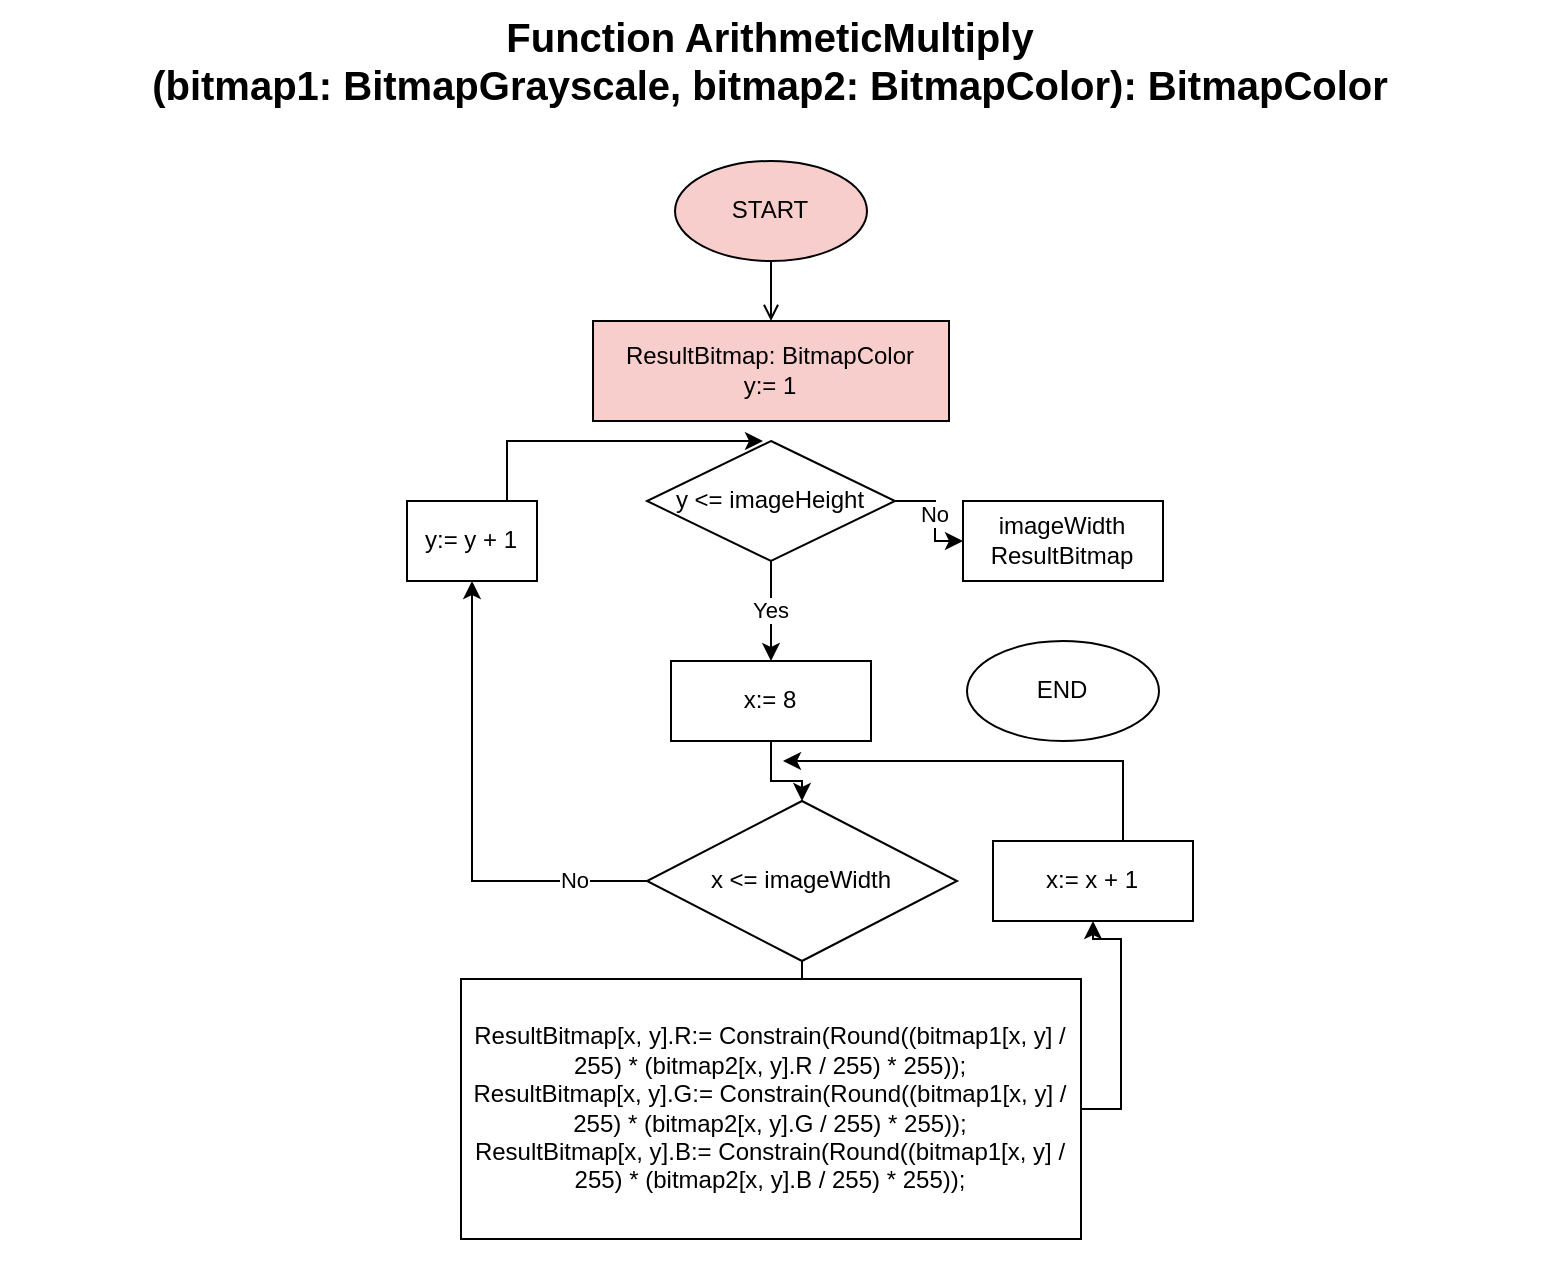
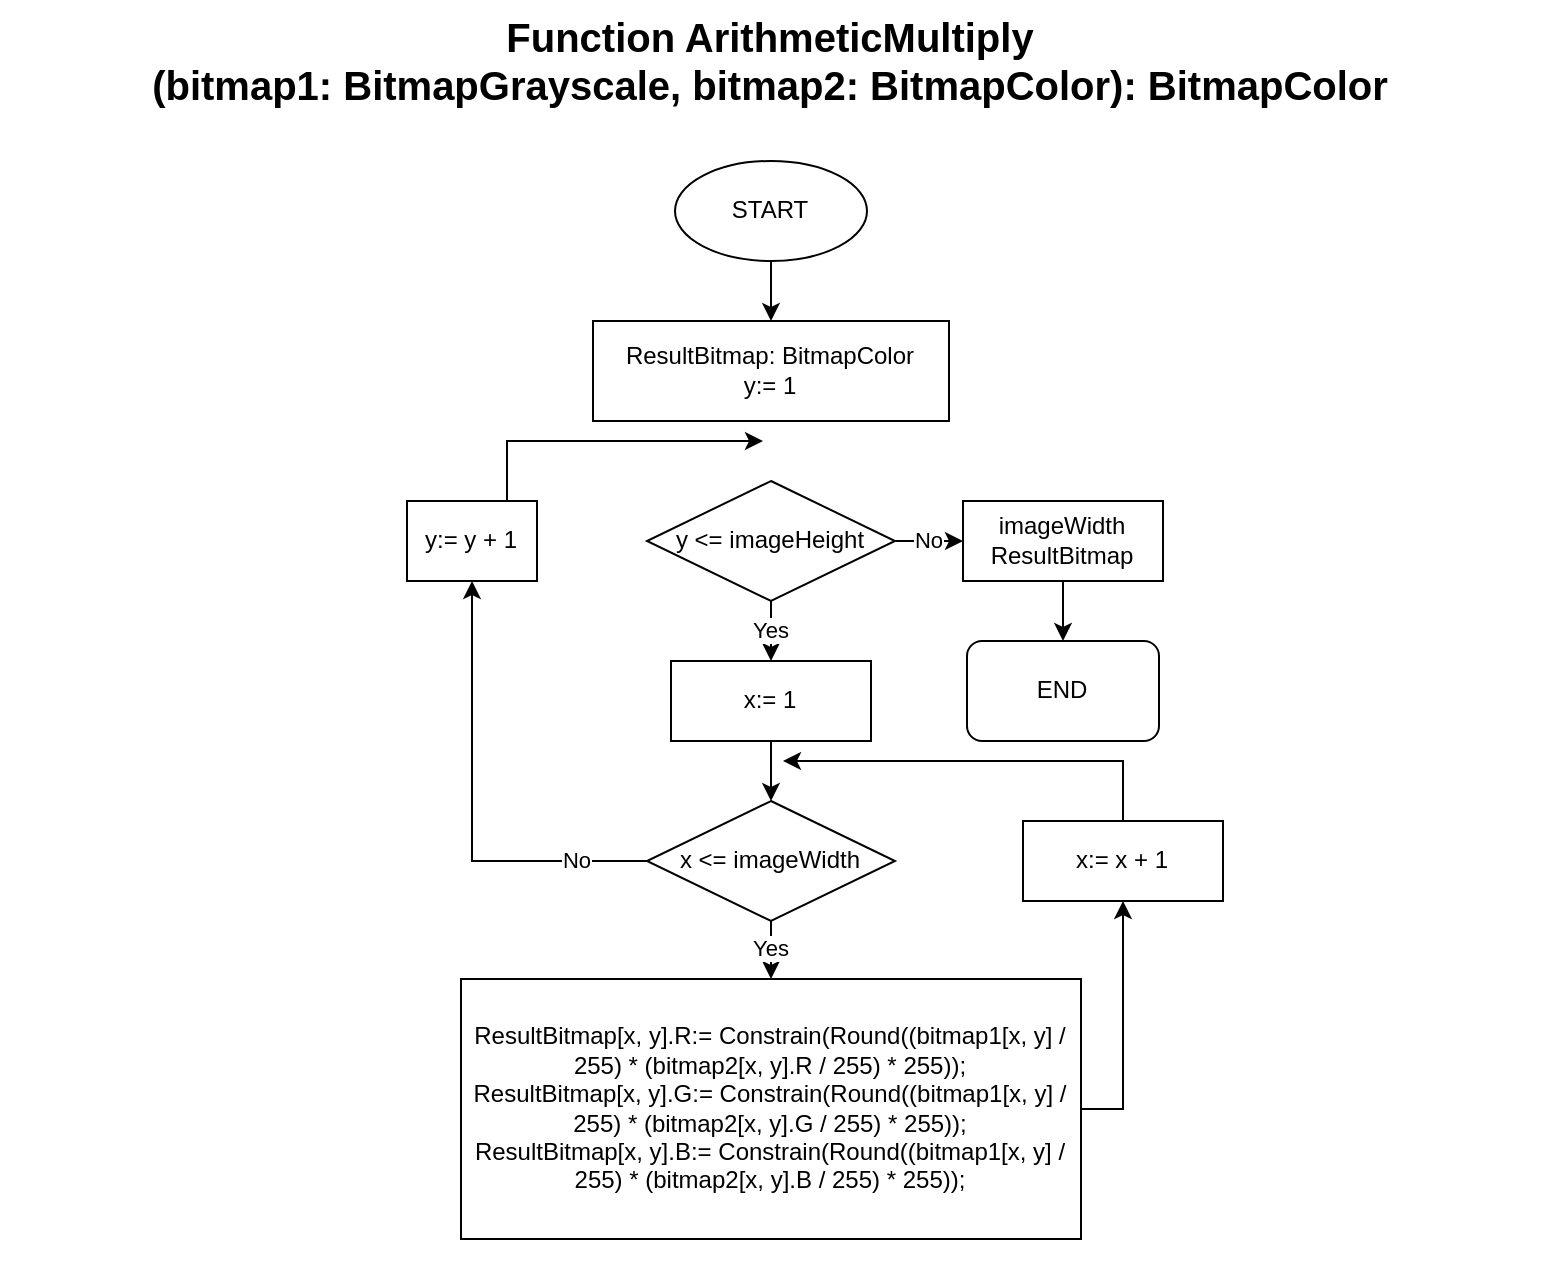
- <mxCell id="4" value="START" style="ellipse;whiteSpace=wrap;html=1;fillColor=#f8cecc;" vertex="1" parent="1"><mxGeometry x="337" y="80" width="96" height="50" as="geometry" /></mxCell>
+ <mxCell id="4" value="START" style="ellipse;whiteSpace=wrap;html=1;" vertex="1" parent="1"><mxGeometry x="337" y="80" width="96" height="50" as="geometry" /></mxCell>
- <mxCell id="3" value="" style="edgeStyle=orthogonalEdgeStyle;rounded=0;orthogonalLoop=1;jettySize=auto;html=1;endArrow=open;" edge="1" parent="1" source="4" target="5"><mxGeometry relative="1" as="geometry" /></mxCell>
+ <mxCell id="3" value="" style="edgeStyle=orthogonalEdgeStyle;rounded=0;orthogonalLoop=1;jettySize=auto;html=1;" edge="1" parent="1" source="4" target="5"><mxGeometry relative="1" as="geometry" /></mxCell>
- <mxCell id="5" value="ResultBitmap: BitmapColor&lt;br&gt;y:= 1" style="rounded=0;whiteSpace=wrap;html=1;fillColor=#f8cecc;" vertex="1" parent="1"><mxGeometry x="296" y="160" width="178" height="50" as="geometry" /></mxCell>
+ <mxCell id="5" value="ResultBitmap: BitmapColor&lt;br&gt;y:= 1" style="rounded=0;whiteSpace=wrap;html=1;" vertex="1" parent="1"><mxGeometry x="296" y="160" width="178" height="50" as="geometry" /></mxCell>
- <mxCell id="8" value="y &amp;lt;= imageHeight" style="rhombus;whiteSpace=wrap;html=1;" vertex="1" parent="1"><mxGeometry x="323" y="220" width="124" height="60" as="geometry" /></mxCell>
+ <mxCell id="8" value="y &amp;lt;= imageHeight" style="rhombus;whiteSpace=wrap;html=1;" vertex="1" parent="1"><mxGeometry x="323" y="240" width="124" height="60" as="geometry" /></mxCell>
+ <mxCell id="20" value="" style="edgeStyle=orthogonalEdgeStyle;rounded=0;orthogonalLoop=1;jettySize=auto;html=1;" edge="1" parent="1" source="21" target="22"><mxGeometry relative="1" as="geometry" /></mxCell>
- <mxCell id="22" value="END" style="ellipse;whiteSpace=wrap;html=1;" vertex="1" parent="1"><mxGeometry x="483" y="320" width="96" height="50" as="geometry" /></mxCell>
+ <mxCell id="22" value="END" style="whiteSpace=wrap;html=1;rounded=1;" vertex="1" parent="1"><mxGeometry x="483" y="320" width="96" height="50" as="geometry" /></mxCell>
- <mxCell id="10" value="x:= 8" style="rounded=0;whiteSpace=wrap;html=1;" vertex="1" parent="1"><mxGeometry x="335" y="330" width="100" height="40" as="geometry" /></mxCell>
+ <mxCell id="10" value="x:= 1" style="rounded=0;whiteSpace=wrap;html=1;" vertex="1" parent="1"><mxGeometry x="335" y="330" width="100" height="40" as="geometry" /></mxCell>
- <mxCell id="13" value="x &amp;lt;= imageWidth" style="rhombus;whiteSpace=wrap;html=1;" vertex="1" parent="1"><mxGeometry x="323" y="400" width="155" height="80" as="geometry" /></mxCell>
+ <mxCell id="13" value="x &amp;lt;= imageWidth" style="rhombus;whiteSpace=wrap;html=1;" vertex="1" parent="1"><mxGeometry x="323" y="400" width="124" height="60" as="geometry" /></mxCell>
- <mxCell id="17" value="x:= x + 1" style="rounded=0;whiteSpace=wrap;html=1;" vertex="1" parent="1"><mxGeometry x="496" y="420" width="100" height="40" as="geometry" /></mxCell>
+ <mxCell id="17" value="x:= x + 1" style="rounded=0;whiteSpace=wrap;html=1;" vertex="1" parent="1"><mxGeometry x="511" y="410" width="100" height="40" as="geometry" /></mxCell>
